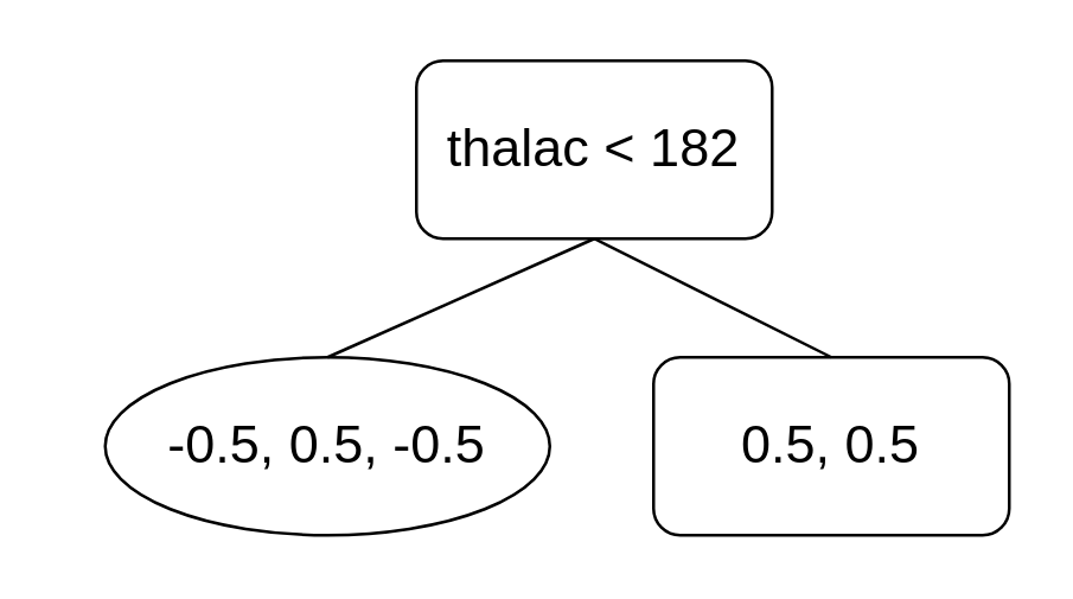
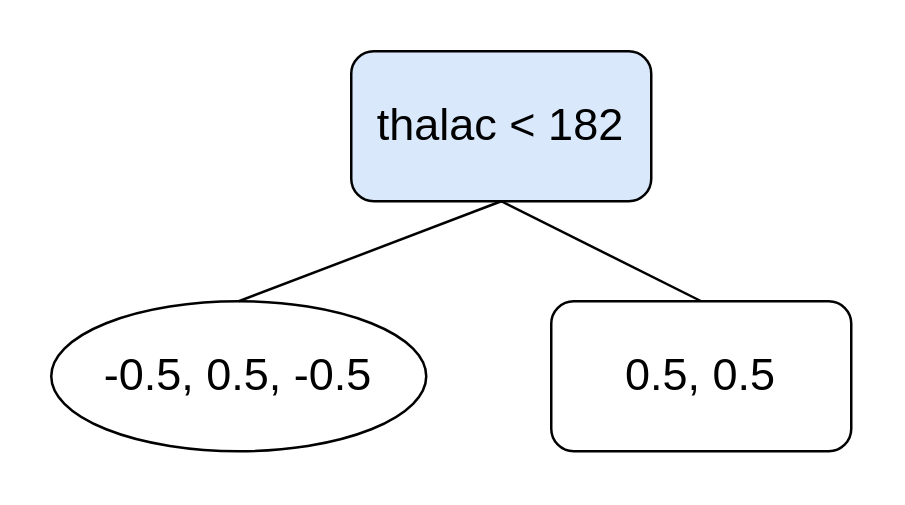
- <mxCell id="2" value="&lt;font style=&quot;font-size: 18px&quot;&gt;thalac &amp;lt; 182&lt;/font&gt;" style="rounded=1;whiteSpace=wrap;html=1;" vertex="1" parent="1"><mxGeometry x="140" y="20" width="120" height="60" as="geometry" /></mxCell>
+ <mxCell id="2" value="&lt;font style=&quot;font-size: 18px&quot;&gt;thalac &amp;lt; 182&lt;/font&gt;" style="rounded=1;whiteSpace=wrap;html=1;fillColor=#dae8fc;" vertex="1" parent="1"><mxGeometry x="140" y="20" width="120" height="60" as="geometry" /></mxCell>
- <mxCell id="3" value="&lt;font style=&quot;font-size: 18px&quot;&gt;-0.5, 0.5, -0.5&lt;/font&gt;" style="ellipse;whiteSpace=wrap;html=1;" vertex="1" parent="1"><mxGeometry x="35" y="120" width="150" height="60" as="geometry" /></mxCell>
+ <mxCell id="3" value="&lt;font style=&quot;font-size: 18px&quot;&gt;-0.5, 0.5, -0.5&lt;/font&gt;" style="ellipse;whiteSpace=wrap;html=1;" vertex="1" parent="1"><mxGeometry x="20" y="120" width="150" height="60" as="geometry" /></mxCell>
